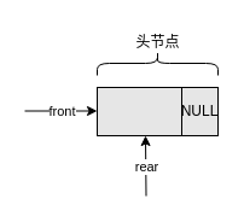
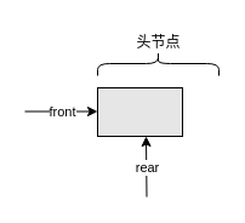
- <mxCell id="3" value="NULL" style="rounded=0;whiteSpace=wrap;html=1;fillColor=#E6E6E6;" vertex="1" parent="1"><mxGeometry x="150" y="72" width="30" height="40" as="geometry" /></mxCell>
